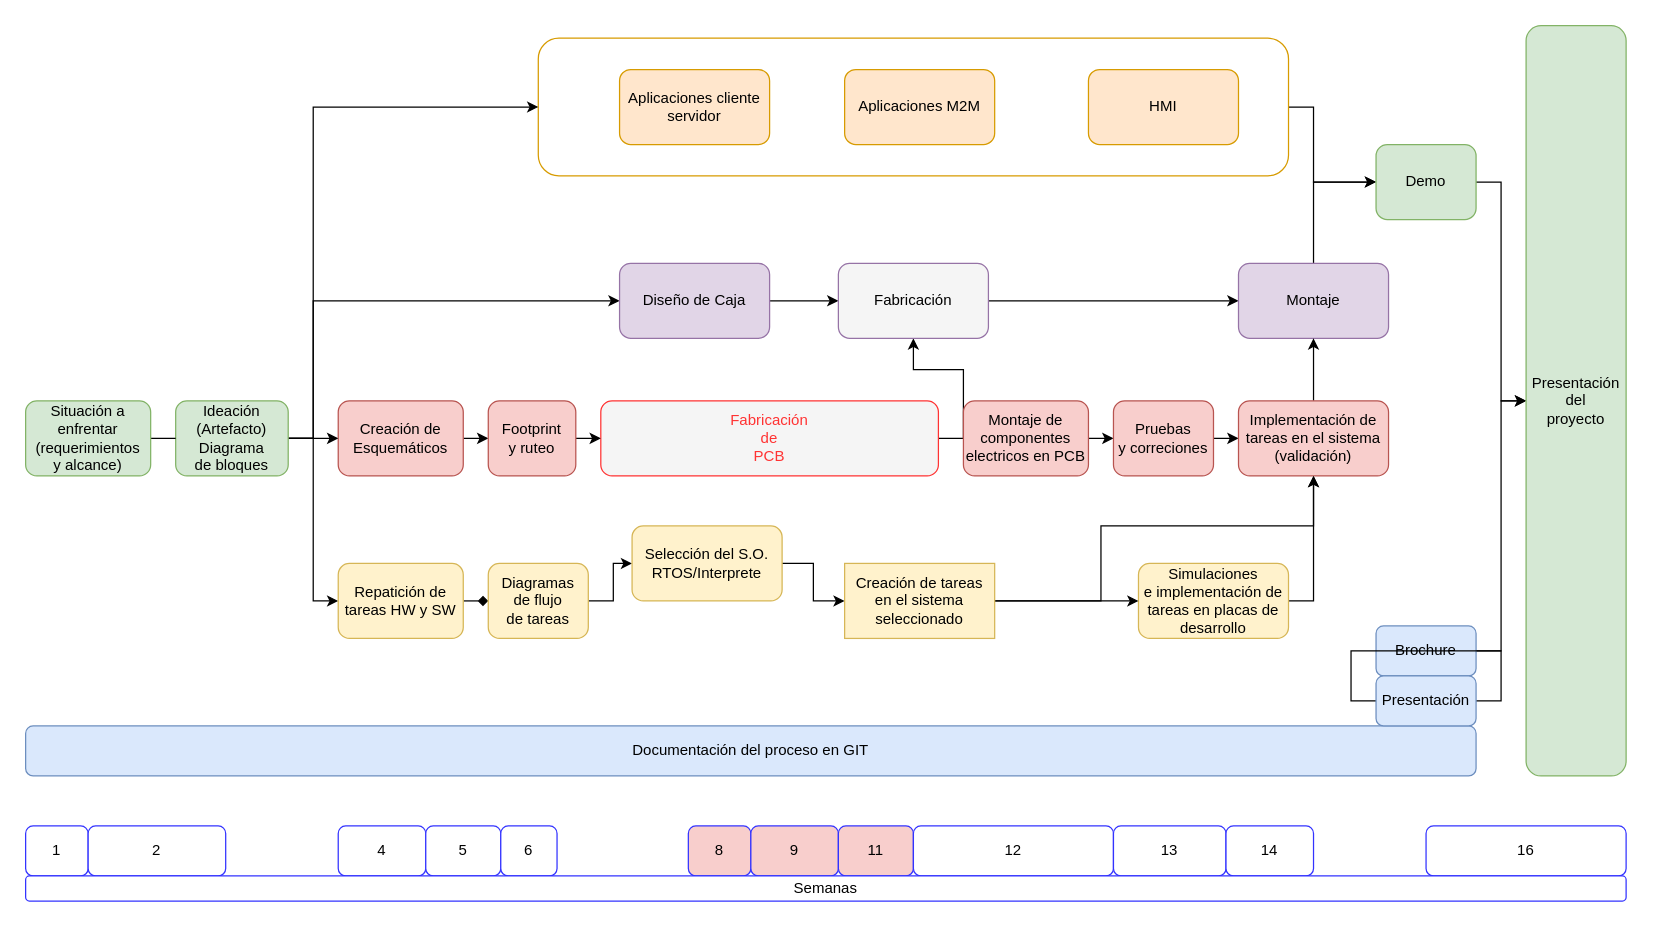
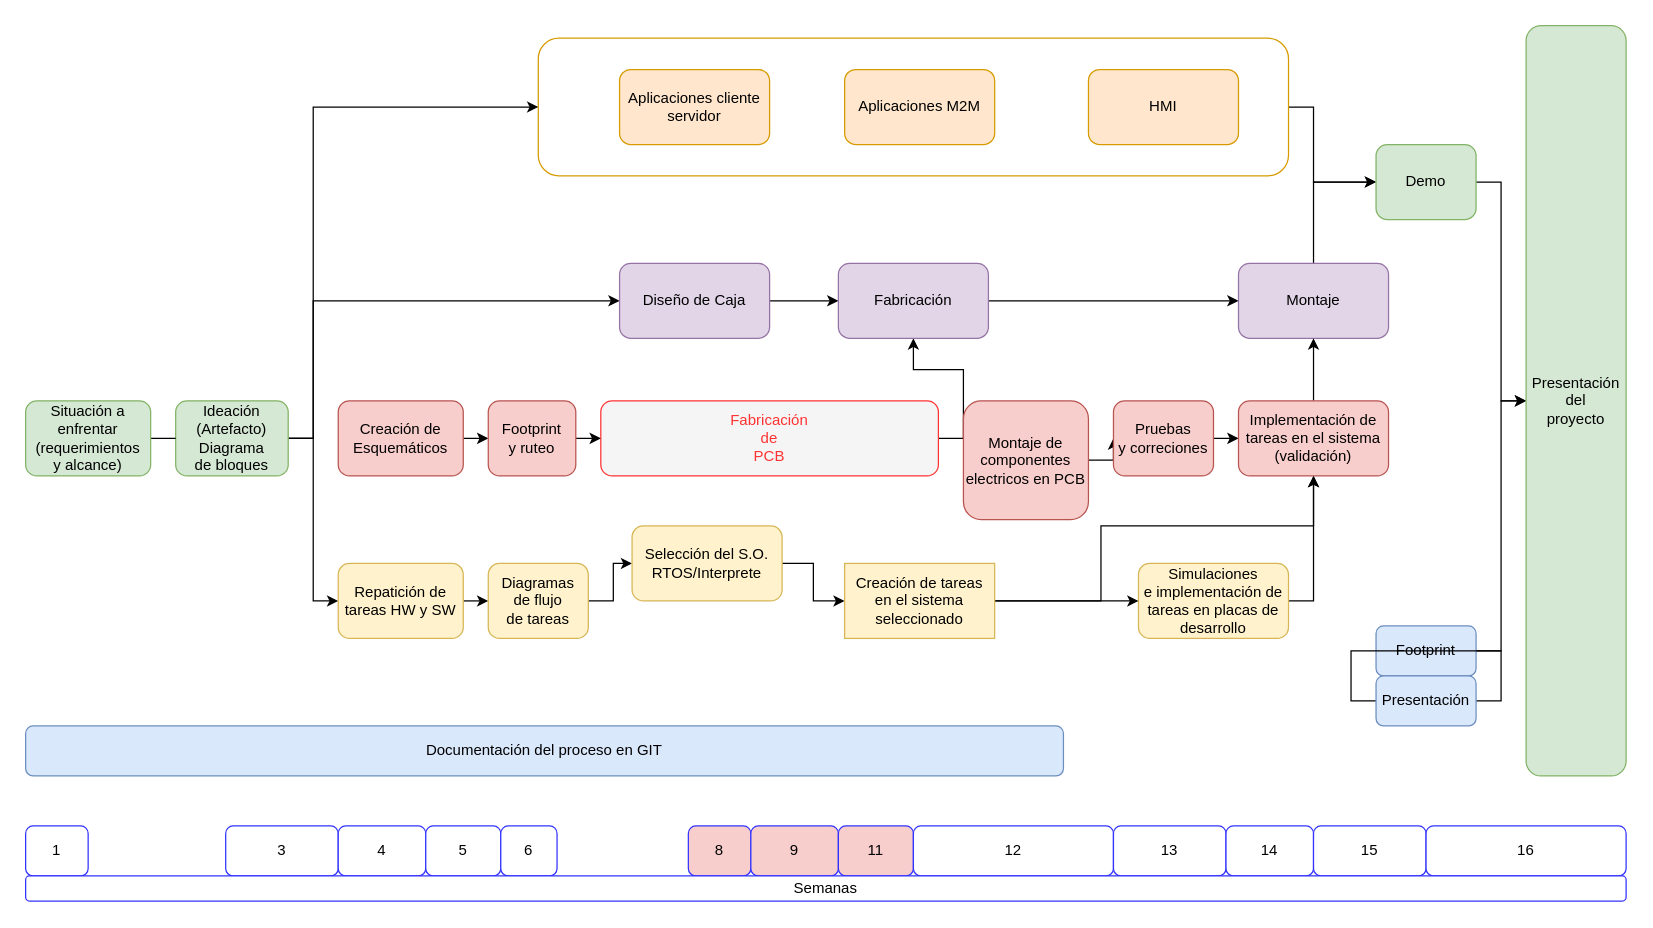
- <mxCell id="20" value="Fabricación" style="rounded=1;whiteSpace=wrap;html=1;fillColor=#f5f5f5;strokeColor=#9673a6;" parent="1" vertex="1"><mxGeometry x="670" y="210" width="120" height="60" as="geometry" /></mxCell>
+ <mxCell id="20" value="Fabricación" style="rounded=1;whiteSpace=wrap;html=1;fillColor=#e1d5e7;strokeColor=#9673a6;" parent="1" vertex="1"><mxGeometry x="670" y="210" width="120" height="60" as="geometry" /></mxCell>
- <mxCell id="12" style="edgeStyle=orthogonalEdgeStyle;rounded=0;orthogonalLoop=1;jettySize=auto;html=1;exitX=1;exitY=0.5;exitDx=0;exitDy=0;entryX=0;entryY=0.5;entryDx=0;entryDy=0;" parent="1" source="16" target="7" edge="1"><mxGeometry relative="1" as="geometry" /></mxCell>
- <mxCell id="24" value="Montaje de&lt;br&gt;componentes&lt;br&gt;electricos en PCB" style="rounded=1;whiteSpace=wrap;html=1;fillColor=#f8cecc;strokeColor=#b85450;" parent="1" vertex="1"><mxGeometry x="770" y="320" width="100" height="60" as="geometry" /></mxCell>
+ <mxCell id="24" value="Montaje de&lt;br&gt;componentes&lt;br&gt;electricos en PCB" style="rounded=1;whiteSpace=wrap;html=1;fillColor=#f8cecc;strokeColor=#b85450;" parent="1" vertex="1"><mxGeometry x="770" y="320" width="100" height="95" as="geometry" /></mxCell>
- <mxCell id="28" style="edgeStyle=orthogonalEdgeStyle;rounded=0;orthogonalLoop=1;jettySize=auto;html=1;exitX=1;exitY=0.5;exitDx=0;exitDy=0;entryX=0;entryY=0.5;entryDx=0;entryDy=0;endArrow=diamond;" parent="1" source="29" target="31" edge="1"><mxGeometry relative="1" as="geometry" /></mxCell>
+ <mxCell id="28" style="edgeStyle=orthogonalEdgeStyle;rounded=0;orthogonalLoop=1;jettySize=auto;html=1;exitX=1;exitY=0.5;exitDx=0;exitDy=0;entryX=0;entryY=0.5;entryDx=0;entryDy=0;" parent="1" source="29" target="31" edge="1"><mxGeometry relative="1" as="geometry" /></mxCell>
- <mxCell id="11" value="Brochure" style="rounded=1;whiteSpace=wrap;html=1;fillColor=#dae8fc;strokeColor=#6c8ebf;" parent="1" vertex="1"><mxGeometry x="1100" y="500" width="80" height="40" as="geometry" /></mxCell>
+ <mxCell id="11" value="Footprint" style="rounded=1;whiteSpace=wrap;html=1;fillColor=#dae8fc;strokeColor=#6c8ebf;" parent="1" vertex="1"><mxGeometry x="1100" y="500" width="80" height="40" as="geometry" /></mxCell>
- <mxCell id="25" value="Documentación del proceso en GIT" style="rounded=1;whiteSpace=wrap;html=1;fillColor=#dae8fc;strokeColor=#6c8ebf;" parent="1" vertex="1"><mxGeometry x="20" y="580" width="1160" height="40" as="geometry" /></mxCell>
+ <mxCell id="25" value="Documentación del proceso en GIT" style="rounded=1;whiteSpace=wrap;html=1;fillColor=#dae8fc;strokeColor=#6c8ebf;" parent="1" vertex="1"><mxGeometry x="20" y="580" width="830" height="40" as="geometry" /></mxCell>
- <mxCell id="49" value="2" style="rounded=1;whiteSpace=wrap;html=1;fillColor=default;strokeColor=#3333FF;" parent="1" vertex="1"><mxGeometry x="70" y="660" width="110" height="40" as="geometry" /></mxCell>
+ <mxCell id="50" value="3" style="rounded=1;whiteSpace=wrap;html=1;fillColor=default;strokeColor=#3333FF;" parent="1" vertex="1"><mxGeometry x="180" y="660" width="90" height="40" as="geometry" /></mxCell>
+ <mxCell id="60" value="15" style="rounded=1;whiteSpace=wrap;html=1;fillColor=default;strokeColor=#3333FF;" parent="1" vertex="1"><mxGeometry x="1050" y="660" width="90" height="40" as="geometry" /></mxCell>
